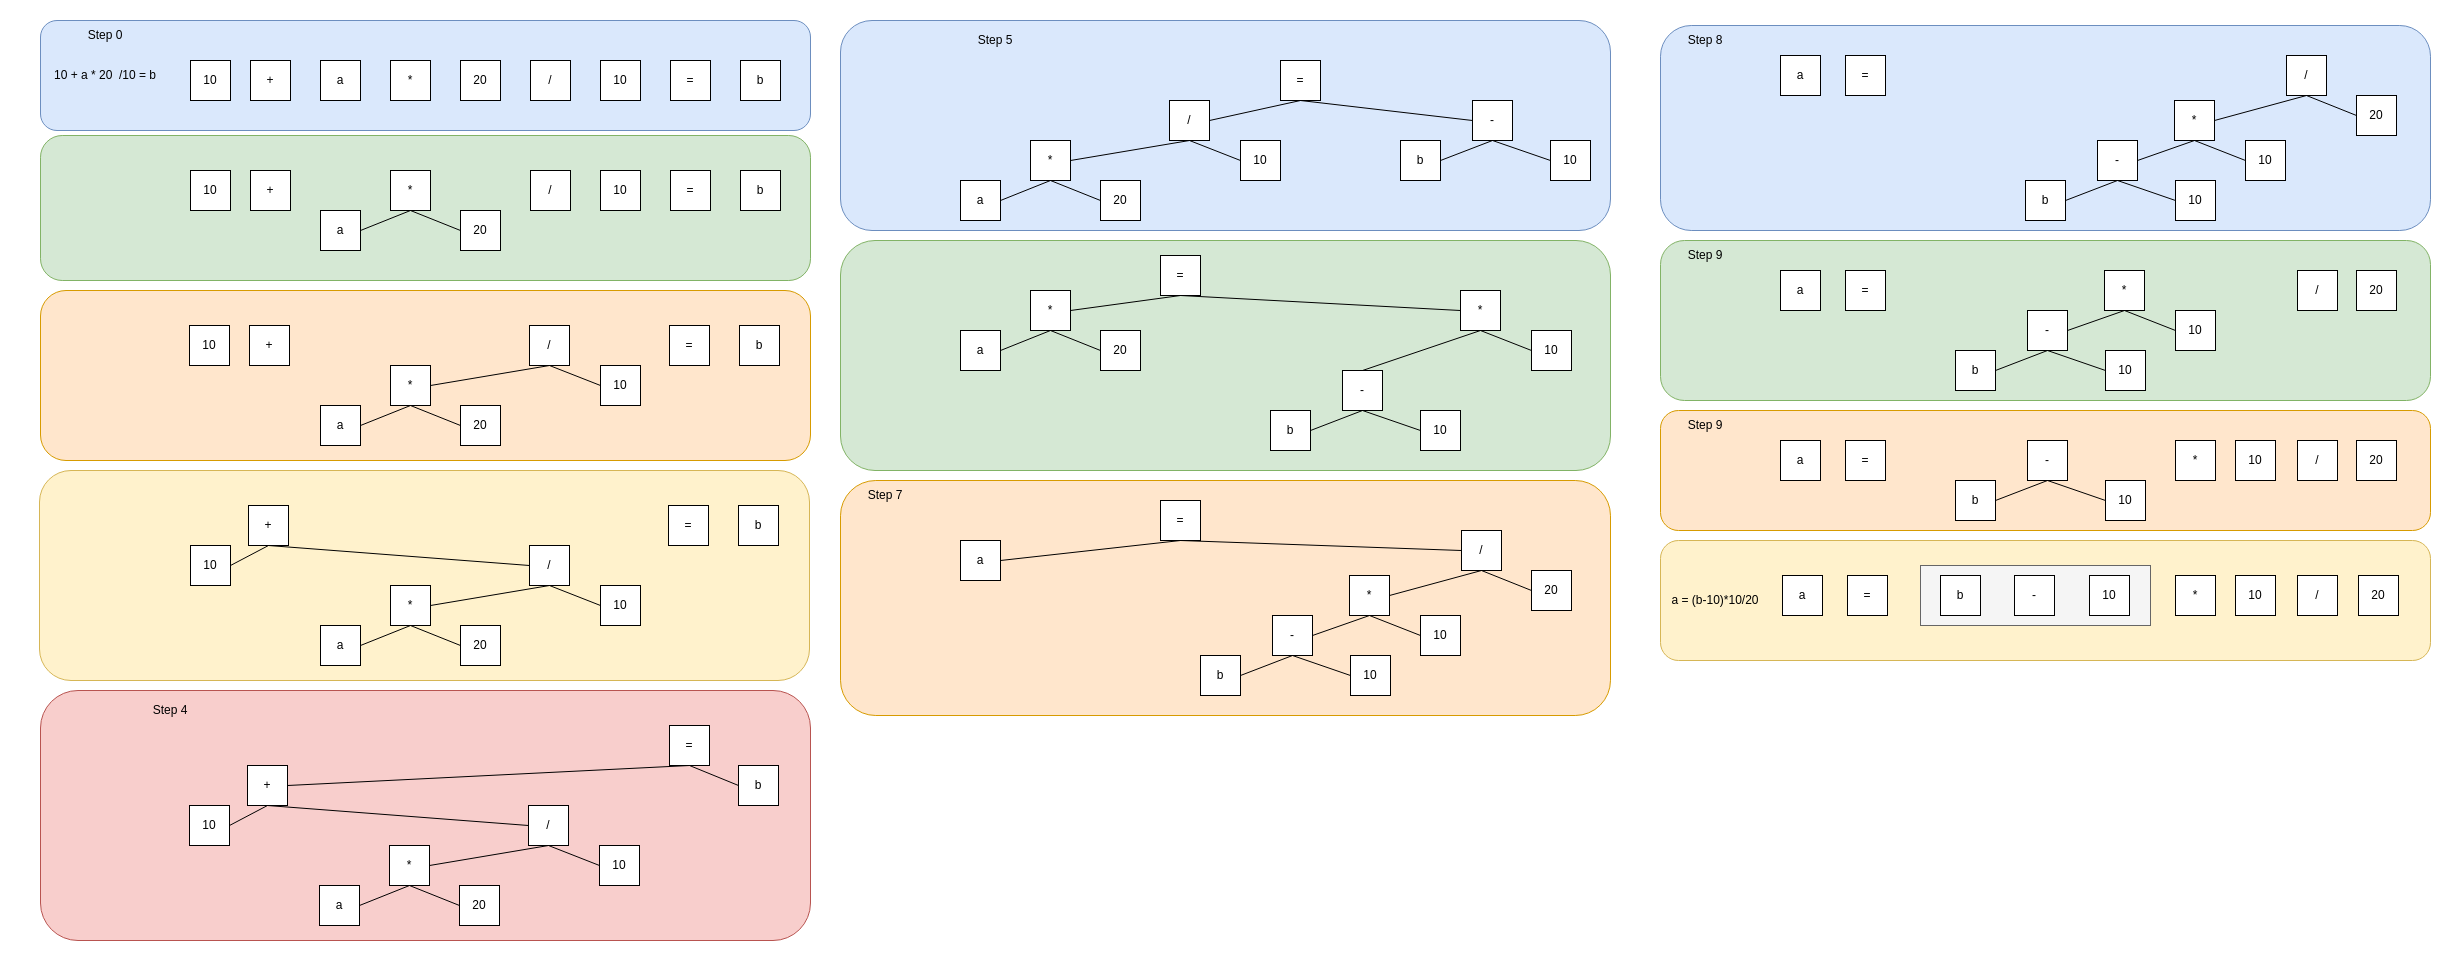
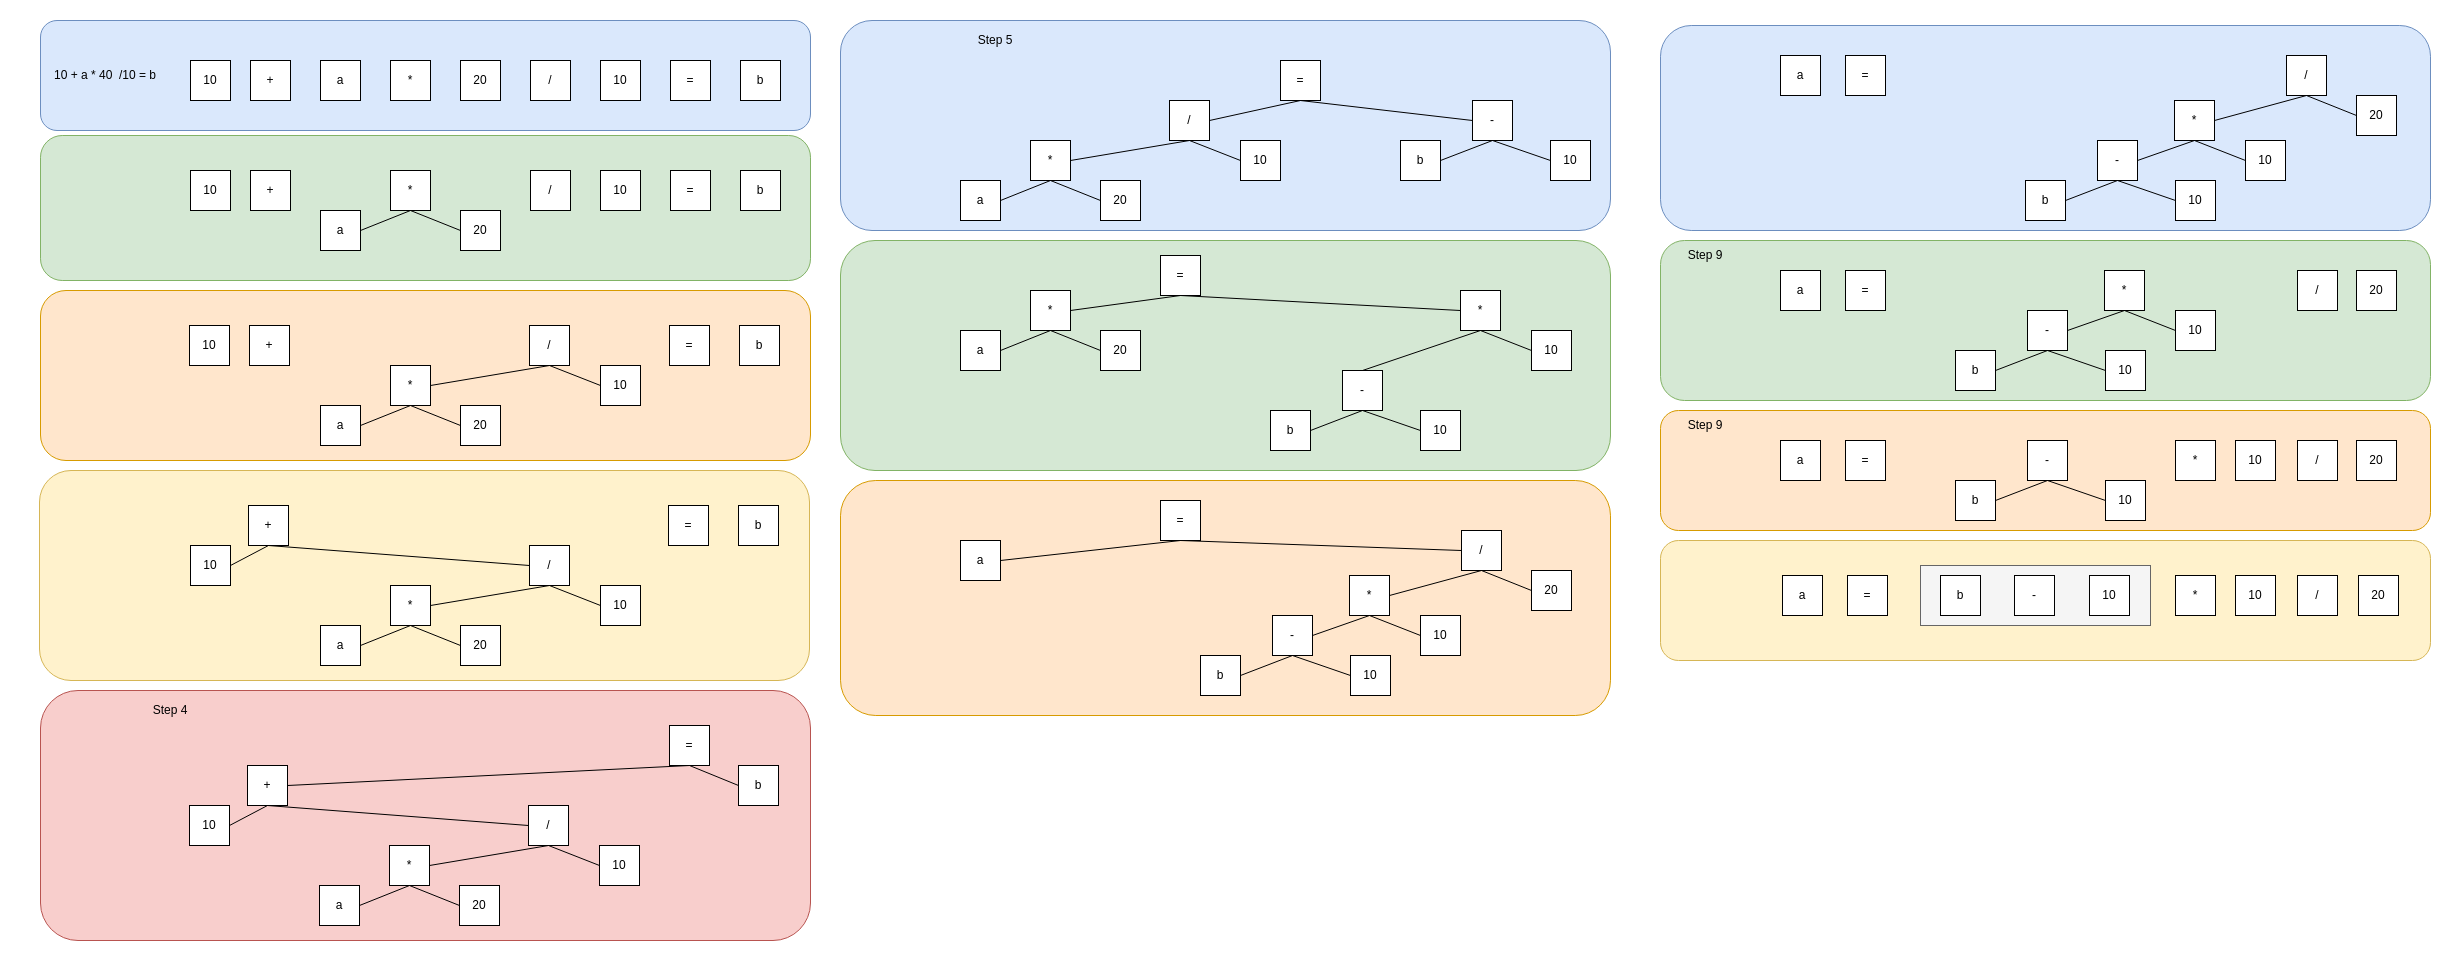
- <mxCell id="27" value="Step 0" style="text;html=1;align=center;verticalAlign=middle;whiteSpace=wrap;rounded=0;" vertex="1" parent="1"><mxGeometry x="75" y="20" width="60" height="30" as="geometry" /></mxCell>
- <mxCell id="144" value="Step 8" style="text;html=1;align=center;verticalAlign=middle;whiteSpace=wrap;rounded=0;" vertex="1" parent="1"><mxGeometry x="1675" y="25" width="60" height="30" as="geometry" /></mxCell>
- <mxCell id="6" value="10 + a * 20&amp;nbsp; /10 = b" style="text;html=1;align=center;verticalAlign=middle;whiteSpace=wrap;rounded=0;" vertex="1" parent="1"><mxGeometry x="20" y="60" width="170" height="30" as="geometry" /></mxCell>
+ <mxCell id="6" value="10 + a * 40&amp;nbsp; /10 = b" style="text;html=1;align=center;verticalAlign=middle;whiteSpace=wrap;rounded=0;" vertex="1" parent="1"><mxGeometry x="20" y="60" width="170" height="30" as="geometry" /></mxCell>
- <mxCell id="125" value="Step 7" style="text;html=1;align=center;verticalAlign=middle;whiteSpace=wrap;rounded=0;" vertex="1" parent="1"><mxGeometry x="855" y="480" width="60" height="30" as="geometry" /></mxCell>
- <mxCell id="187" value="a = (b-10)*10/20" style="text;html=1;align=center;verticalAlign=middle;whiteSpace=wrap;rounded=0;" vertex="1" parent="1"><mxGeometry x="1660" y="585" width="110" height="30" as="geometry" /></mxCell>
